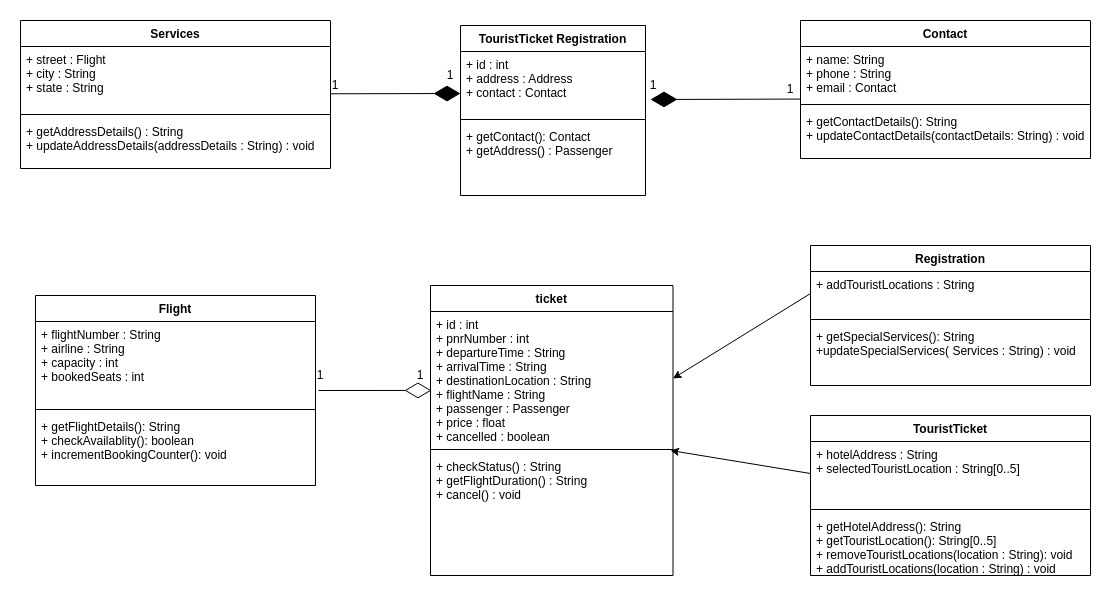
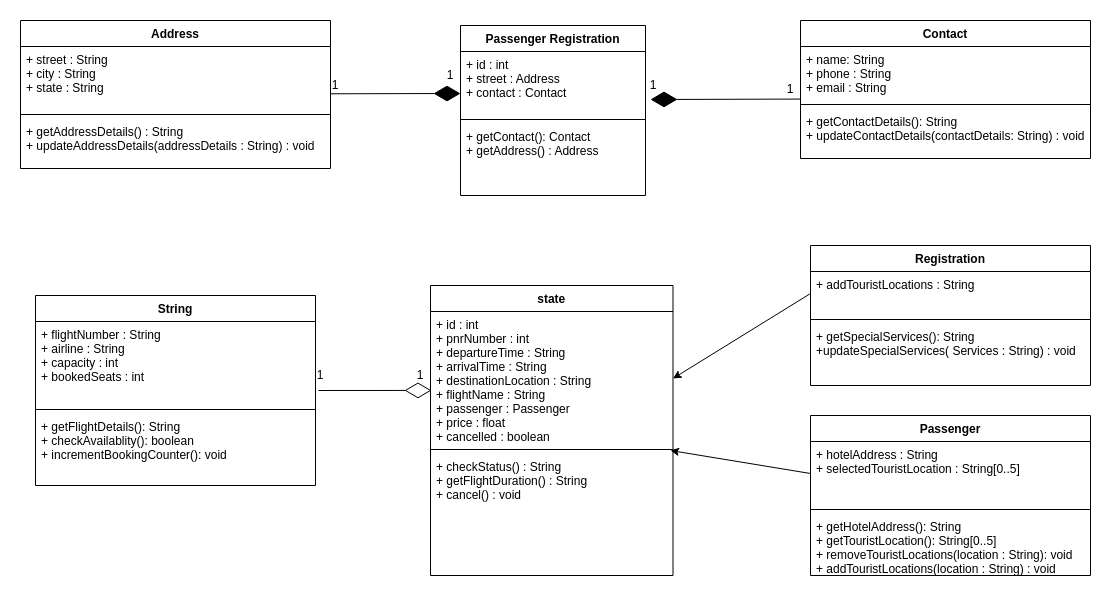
- <mxCell id="27" value="Services" style="swimlane;fontStyle=1;align=center;verticalAlign=top;childLayout=stackLayout;horizontal=1;startSize=26;horizontalStack=0;resizeParent=1;resizeParentMax=0;resizeLast=0;collapsible=1;marginBottom=0;" parent="1" vertex="1"><mxGeometry x="20" y="20" width="310" height="148" as="geometry" /></mxCell>
+ <mxCell id="27" value="Address" style="swimlane;fontStyle=1;align=center;verticalAlign=top;childLayout=stackLayout;horizontal=1;startSize=26;horizontalStack=0;resizeParent=1;resizeParentMax=0;resizeLast=0;collapsible=1;marginBottom=0;" parent="1" vertex="1"><mxGeometry x="20" y="20" width="310" height="148" as="geometry" /></mxCell>
- <mxCell id="2" value="TouristTicket Registration" style="swimlane;fontStyle=1;align=center;verticalAlign=top;childLayout=stackLayout;horizontal=1;startSize=26;horizontalStack=0;resizeParent=1;resizeParentMax=0;resizeLast=0;collapsible=1;marginBottom=0;" parent="1" vertex="1"><mxGeometry x="460" y="25" width="185" height="170" as="geometry" /></mxCell>
+ <mxCell id="2" value="Passenger Registration" style="swimlane;fontStyle=1;align=center;verticalAlign=top;childLayout=stackLayout;horizontal=1;startSize=26;horizontalStack=0;resizeParent=1;resizeParentMax=0;resizeLast=0;collapsible=1;marginBottom=0;" parent="1" vertex="1"><mxGeometry x="460" y="25" width="185" height="170" as="geometry" /></mxCell>
- <mxCell id="28" value="+ street : Flight&#10;+ city : String&#10;+ state : String" style="text;strokeColor=none;fillColor=none;align=left;verticalAlign=top;spacingLeft=4;spacingRight=4;overflow=hidden;rotatable=0;points=[[0,0.5],[1,0.5]];portConstraint=eastwest;" parent="27" vertex="1"><mxGeometry y="26" width="310" height="64" as="geometry" /></mxCell>
+ <mxCell id="28" value="+ street : String&#10;+ city : String&#10;+ state : String" style="text;strokeColor=none;fillColor=none;align=left;verticalAlign=top;spacingLeft=4;spacingRight=4;overflow=hidden;rotatable=0;points=[[0,0.5],[1,0.5]];portConstraint=eastwest;" parent="27" vertex="1"><mxGeometry y="26" width="310" height="64" as="geometry" /></mxCell>
- <mxCell id="23" value="+ name: String&#10;+ phone : String&#10;+ email : Contact" style="text;strokeColor=none;fillColor=none;align=left;verticalAlign=top;spacingLeft=4;spacingRight=4;overflow=hidden;rotatable=0;points=[[0,0.5],[1,0.5]];portConstraint=eastwest;" parent="22" vertex="1"><mxGeometry y="26" width="290" height="54" as="geometry" /></mxCell>
+ <mxCell id="23" value="+ name: String&#10;+ phone : String&#10;+ email : String" style="text;strokeColor=none;fillColor=none;align=left;verticalAlign=top;spacingLeft=4;spacingRight=4;overflow=hidden;rotatable=0;points=[[0,0.5],[1,0.5]];portConstraint=eastwest;" parent="22" vertex="1"><mxGeometry y="26" width="290" height="54" as="geometry" /></mxCell>
- <mxCell id="3" value="+ id : int&#10;+ address : Address&#10;+ contact : Contact" style="text;strokeColor=none;fillColor=none;align=left;verticalAlign=top;spacingLeft=4;spacingRight=4;overflow=hidden;rotatable=0;points=[[0,0.5],[1,0.5]];portConstraint=eastwest;" parent="2" vertex="1"><mxGeometry y="26" width="185" height="64" as="geometry" /></mxCell>
+ <mxCell id="3" value="+ id : int&#10;+ street : Address&#10;+ contact : Contact" style="text;strokeColor=none;fillColor=none;align=left;verticalAlign=top;spacingLeft=4;spacingRight=4;overflow=hidden;rotatable=0;points=[[0,0.5],[1,0.5]];portConstraint=eastwest;" parent="2" vertex="1"><mxGeometry y="26" width="185" height="64" as="geometry" /></mxCell>
- <mxCell id="5" value="+ getContact(): Contact&#10;+ getAddress() : Passenger" style="text;strokeColor=none;fillColor=none;align=left;verticalAlign=top;spacingLeft=4;spacingRight=4;overflow=hidden;rotatable=0;points=[[0,0.5],[1,0.5]];portConstraint=eastwest;" parent="2" vertex="1"><mxGeometry y="98" width="185" height="72" as="geometry" /></mxCell>
+ <mxCell id="5" value="+ getContact(): Contact&#10;+ getAddress() : Address" style="text;strokeColor=none;fillColor=none;align=left;verticalAlign=top;spacingLeft=4;spacingRight=4;overflow=hidden;rotatable=0;points=[[0,0.5],[1,0.5]];portConstraint=eastwest;" parent="2" vertex="1"><mxGeometry y="98" width="185" height="72" as="geometry" /></mxCell>
- <mxCell id="6" value="ticket" style="swimlane;fontStyle=1;align=center;verticalAlign=top;childLayout=stackLayout;horizontal=1;startSize=26;horizontalStack=0;resizeParent=1;resizeParentMax=0;resizeLast=0;collapsible=1;marginBottom=0;" parent="1" vertex="1"><mxGeometry x="430" y="285" width="242.5" height="290" as="geometry" /></mxCell>
+ <mxCell id="6" value="state" style="swimlane;fontStyle=1;align=center;verticalAlign=top;childLayout=stackLayout;horizontal=1;startSize=26;horizontalStack=0;resizeParent=1;resizeParentMax=0;resizeLast=0;collapsible=1;marginBottom=0;" parent="1" vertex="1"><mxGeometry x="430" y="285" width="242.5" height="290" as="geometry" /></mxCell>
- <mxCell id="18" value="Flight" style="swimlane;fontStyle=1;align=center;verticalAlign=top;childLayout=stackLayout;horizontal=1;startSize=26;horizontalStack=0;resizeParent=1;resizeParentMax=0;resizeLast=0;collapsible=1;marginBottom=0;" parent="1" vertex="1"><mxGeometry x="35" y="295" width="280" height="190" as="geometry" /></mxCell>
+ <mxCell id="18" value="String" style="swimlane;fontStyle=1;align=center;verticalAlign=top;childLayout=stackLayout;horizontal=1;startSize=26;horizontalStack=0;resizeParent=1;resizeParentMax=0;resizeLast=0;collapsible=1;marginBottom=0;" parent="1" vertex="1"><mxGeometry x="35" y="295" width="280" height="190" as="geometry" /></mxCell>
- <mxCell id="14" value="TouristTicket" style="swimlane;fontStyle=1;align=center;verticalAlign=top;childLayout=stackLayout;horizontal=1;startSize=26;horizontalStack=0;resizeParent=1;resizeParentMax=0;resizeLast=0;collapsible=1;marginBottom=0;" parent="1" vertex="1"><mxGeometry x="810" y="415" width="280" height="160" as="geometry" /></mxCell>
+ <mxCell id="14" value="Passenger" style="swimlane;fontStyle=1;align=center;verticalAlign=top;childLayout=stackLayout;horizontal=1;startSize=26;horizontalStack=0;resizeParent=1;resizeParentMax=0;resizeLast=0;collapsible=1;marginBottom=0;" parent="1" vertex="1"><mxGeometry x="810" y="415" width="280" height="160" as="geometry" /></mxCell>
